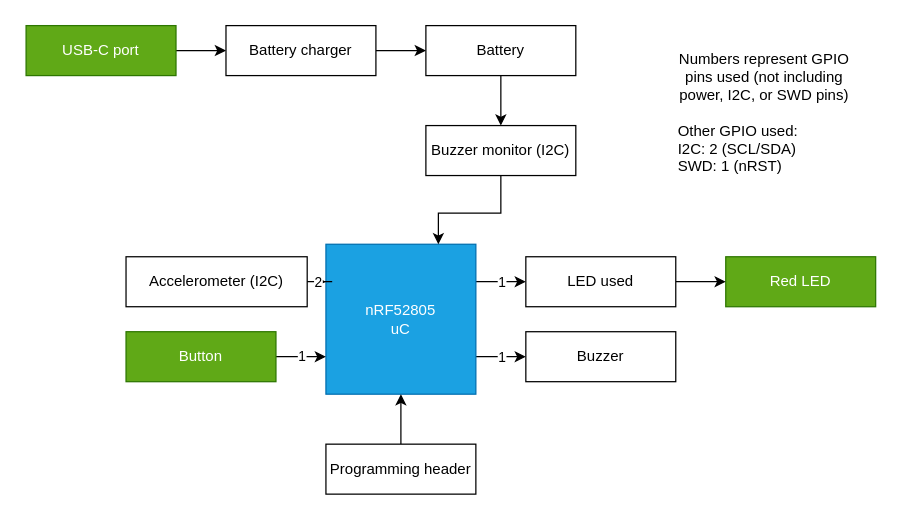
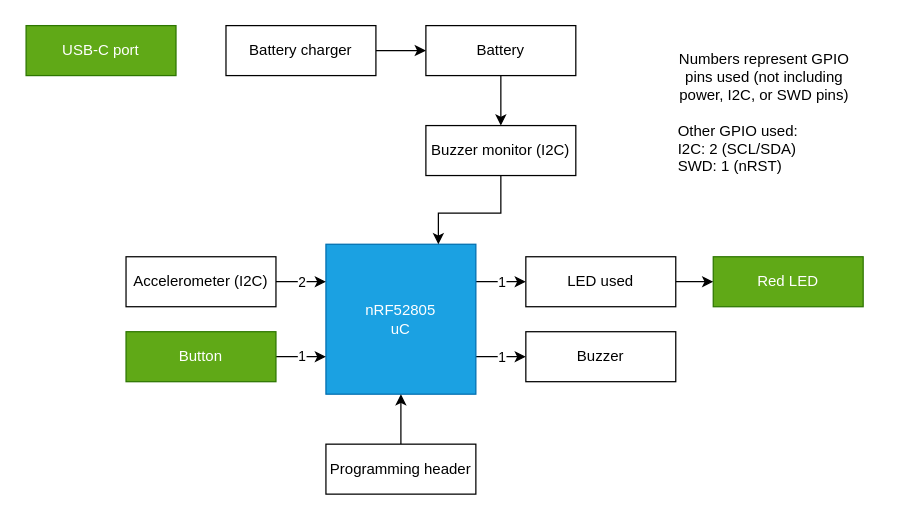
- <mxCell id="16" value="" style="edgeStyle=orthogonalEdgeStyle;rounded=0;orthogonalLoop=1;jettySize=auto;html=1;" parent="1" source="17" target="23" edge="1"><mxGeometry relative="1" as="geometry" /></mxCell>
- <mxCell id="10" value="Accelerometer (I2C)" style="rounded=0;whiteSpace=wrap;html=1;" parent="1" vertex="1"><mxGeometry x="100" y="205" width="145" height="40" as="geometry" /></mxCell>
+ <mxCell id="10" value="Accelerometer (I2C)" style="rounded=0;whiteSpace=wrap;html=1;" parent="1" vertex="1"><mxGeometry x="100" y="205" width="120" height="40" as="geometry" /></mxCell>
- <mxCell id="7" value="Red LED" style="rounded=0;whiteSpace=wrap;html=1;fillColor=#60a917;fontColor=#ffffff;strokeColor=#2D7600;" parent="1" vertex="1"><mxGeometry x="580" y="205" width="120" height="40" as="geometry" /></mxCell>
+ <mxCell id="7" value="Red LED" style="rounded=0;whiteSpace=wrap;html=1;fillColor=#60a917;fontColor=#ffffff;strokeColor=#2D7600;" parent="1" vertex="1"><mxGeometry x="570" y="205" width="120" height="40" as="geometry" /></mxCell>
